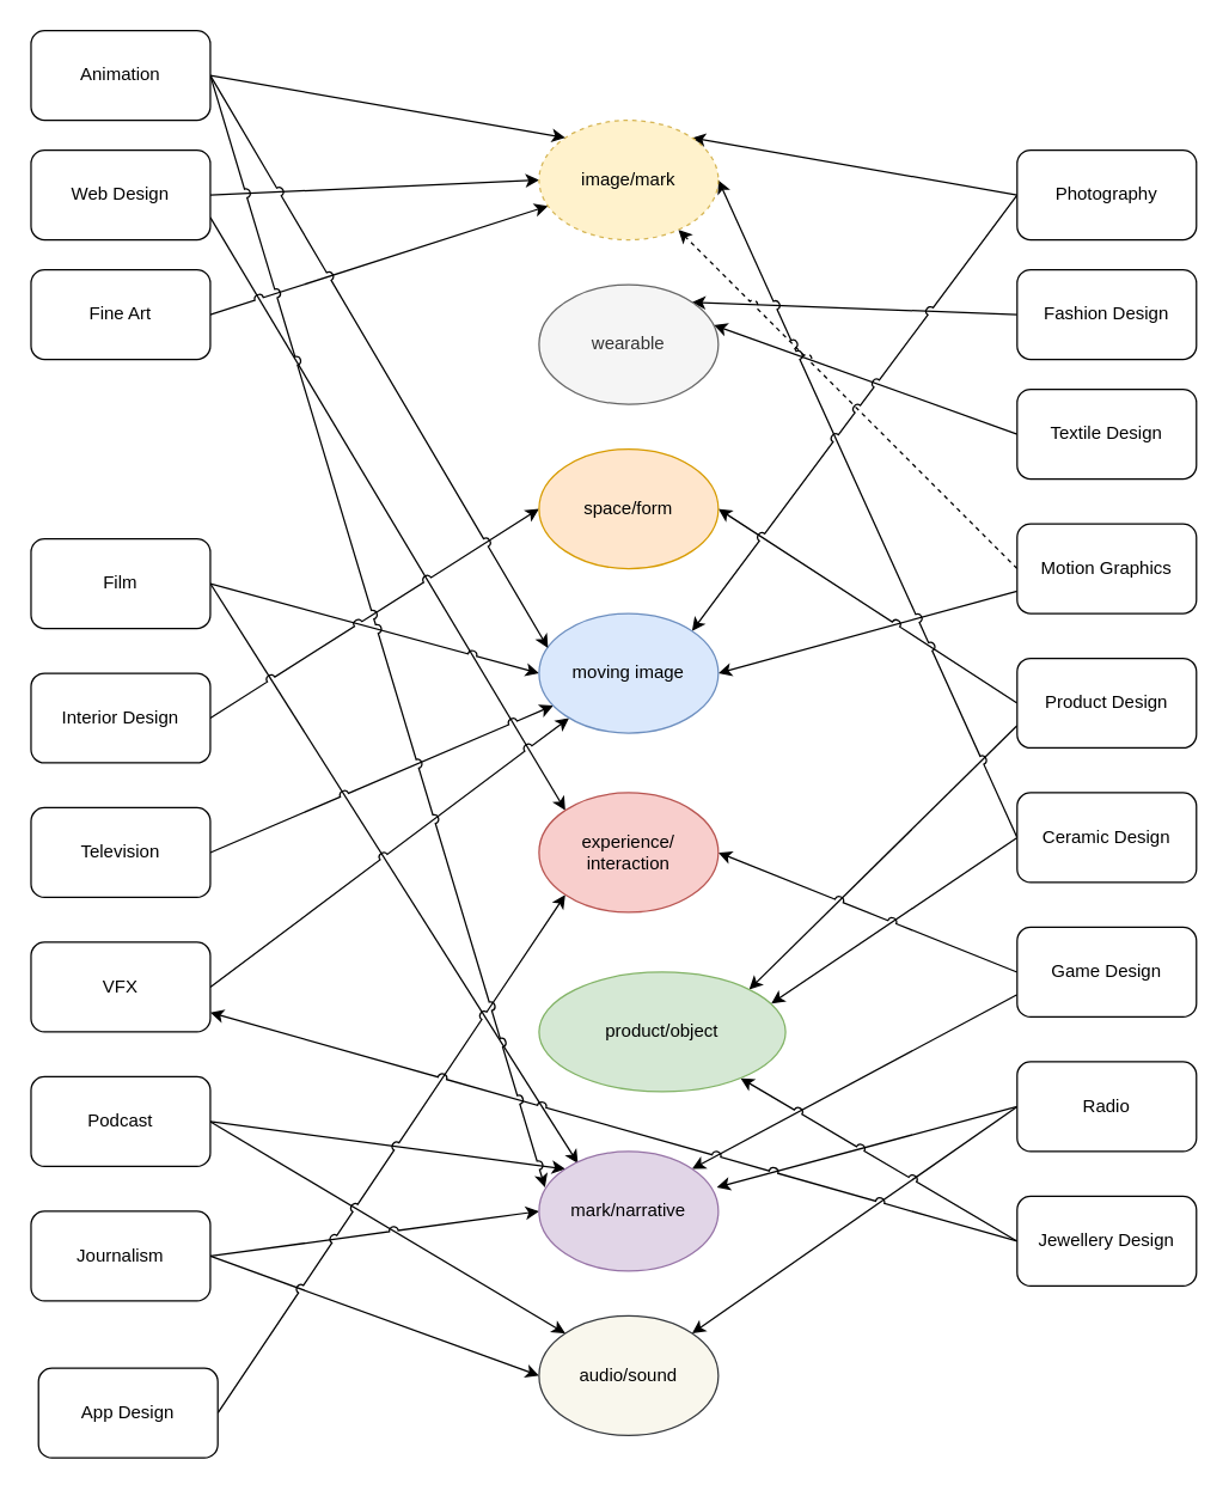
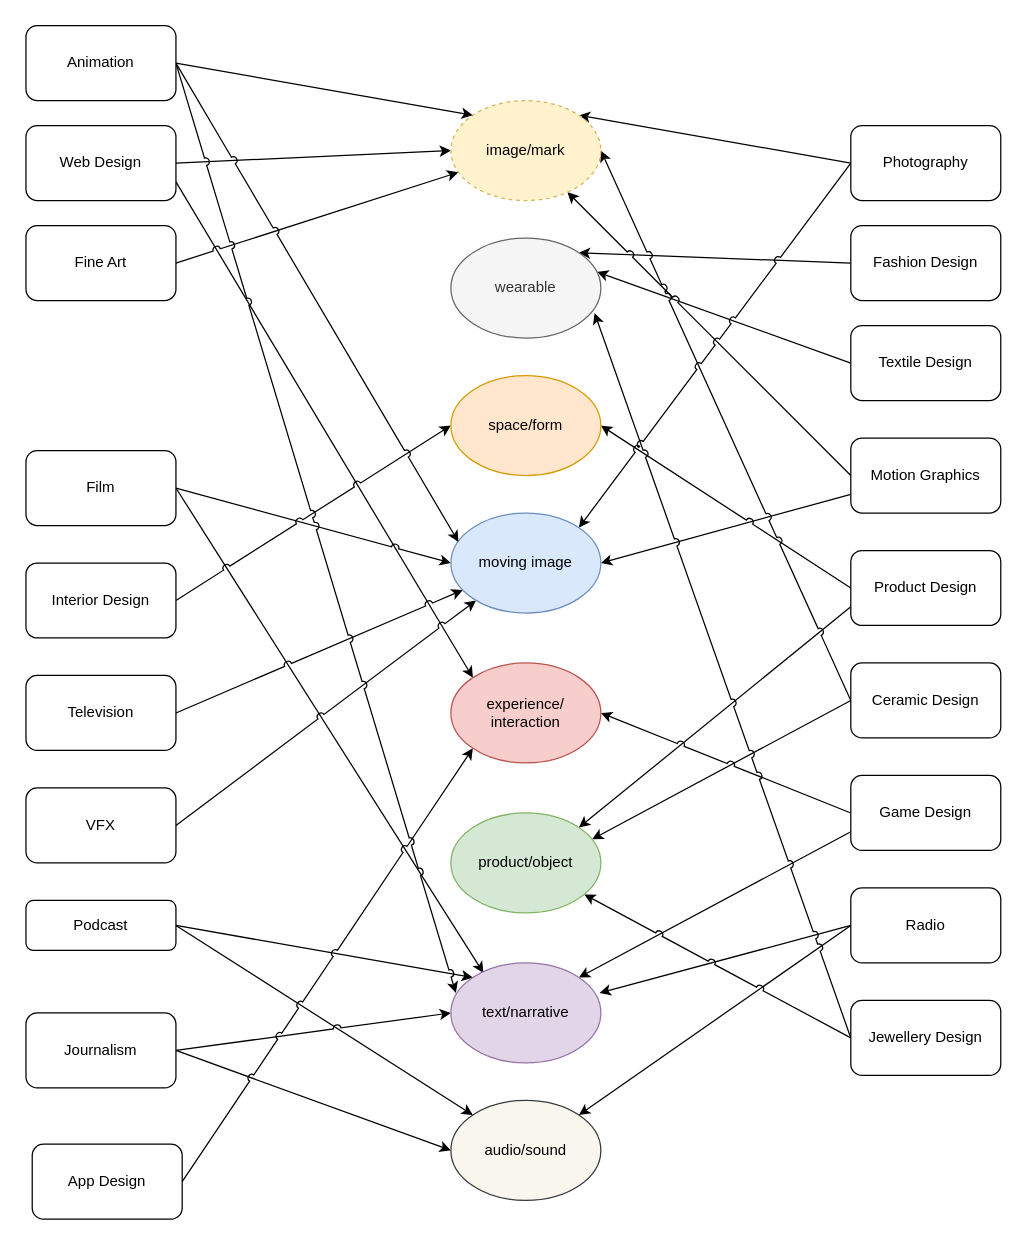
- <mxCell id="28" style="edgeStyle=none;rounded=0;jumpStyle=arc;orthogonalLoop=1;jettySize=auto;html=1;exitX=0;exitY=0.5;exitDx=0;exitDy=0;fontSize=12;dashed=1;" edge="1" parent="1" source="30" target="49"><mxGeometry relative="1" as="geometry" /></mxCell>
+ <mxCell id="28" style="edgeStyle=none;rounded=0;jumpStyle=arc;orthogonalLoop=1;jettySize=auto;html=1;exitX=0;exitY=0.5;exitDx=0;exitDy=0;fontSize=12;" edge="1" parent="1" source="30" target="49"><mxGeometry relative="1" as="geometry" /></mxCell>
- <mxCell id="54" value="product/object" style="ellipse;whiteSpace=wrap;html=1;rounded=1;fontSize=12;strokeWidth=1;fillColor=#d5e8d4;strokeColor=#82b366;" vertex="1" parent="1"><mxGeometry x="360" y="650" width="165" height="80" as="geometry" /></mxCell>
+ <mxCell id="54" value="product/object" style="ellipse;whiteSpace=wrap;html=1;rounded=1;fontSize=12;strokeWidth=1;fillColor=#d5e8d4;strokeColor=#82b366;" vertex="1" parent="1"><mxGeometry x="360" y="650" width="120" height="80" as="geometry" /></mxCell>
- <mxCell id="18" value="Podcast" style="rounded=1;whiteSpace=wrap;html=1;" vertex="1" parent="1"><mxGeometry x="20" y="720" width="120" height="60" as="geometry" /></mxCell>
+ <mxCell id="18" value="Podcast" style="rounded=1;whiteSpace=wrap;html=1;" vertex="1" parent="1"><mxGeometry x="20" y="720" width="120" height="40" as="geometry" /></mxCell>
- <mxCell id="43" style="edgeStyle=none;rounded=0;jumpStyle=arc;orthogonalLoop=1;jettySize=auto;html=1;exitX=0;exitY=0.5;exitDx=0;exitDy=0;fontSize=12;" edge="1" parent="1" source="45" target="15"><mxGeometry relative="1" as="geometry" /></mxCell>
+ <mxCell id="43" style="edgeStyle=none;rounded=0;jumpStyle=arc;orthogonalLoop=1;jettySize=auto;html=1;exitX=0;exitY=0.5;exitDx=0;exitDy=0;entryX=0.958;entryY=0.75;entryDx=0;entryDy=0;entryPerimeter=0;fontSize=12;" edge="1" parent="1" source="45" target="50"><mxGeometry relative="1" as="geometry" /></mxCell>
- <mxCell id="55" value="mark/narrative" style="ellipse;whiteSpace=wrap;html=1;rounded=1;fontSize=12;strokeWidth=1;fillColor=#e1d5e7;strokeColor=#9673a6;" vertex="1" parent="1"><mxGeometry x="360" y="770" width="120" height="80" as="geometry" /></mxCell>
+ <mxCell id="55" value="text/narrative" style="ellipse;whiteSpace=wrap;html=1;rounded=1;fontSize=12;strokeWidth=1;fillColor=#e1d5e7;strokeColor=#9673a6;" vertex="1" parent="1"><mxGeometry x="360" y="770" width="120" height="80" as="geometry" /></mxCell>
